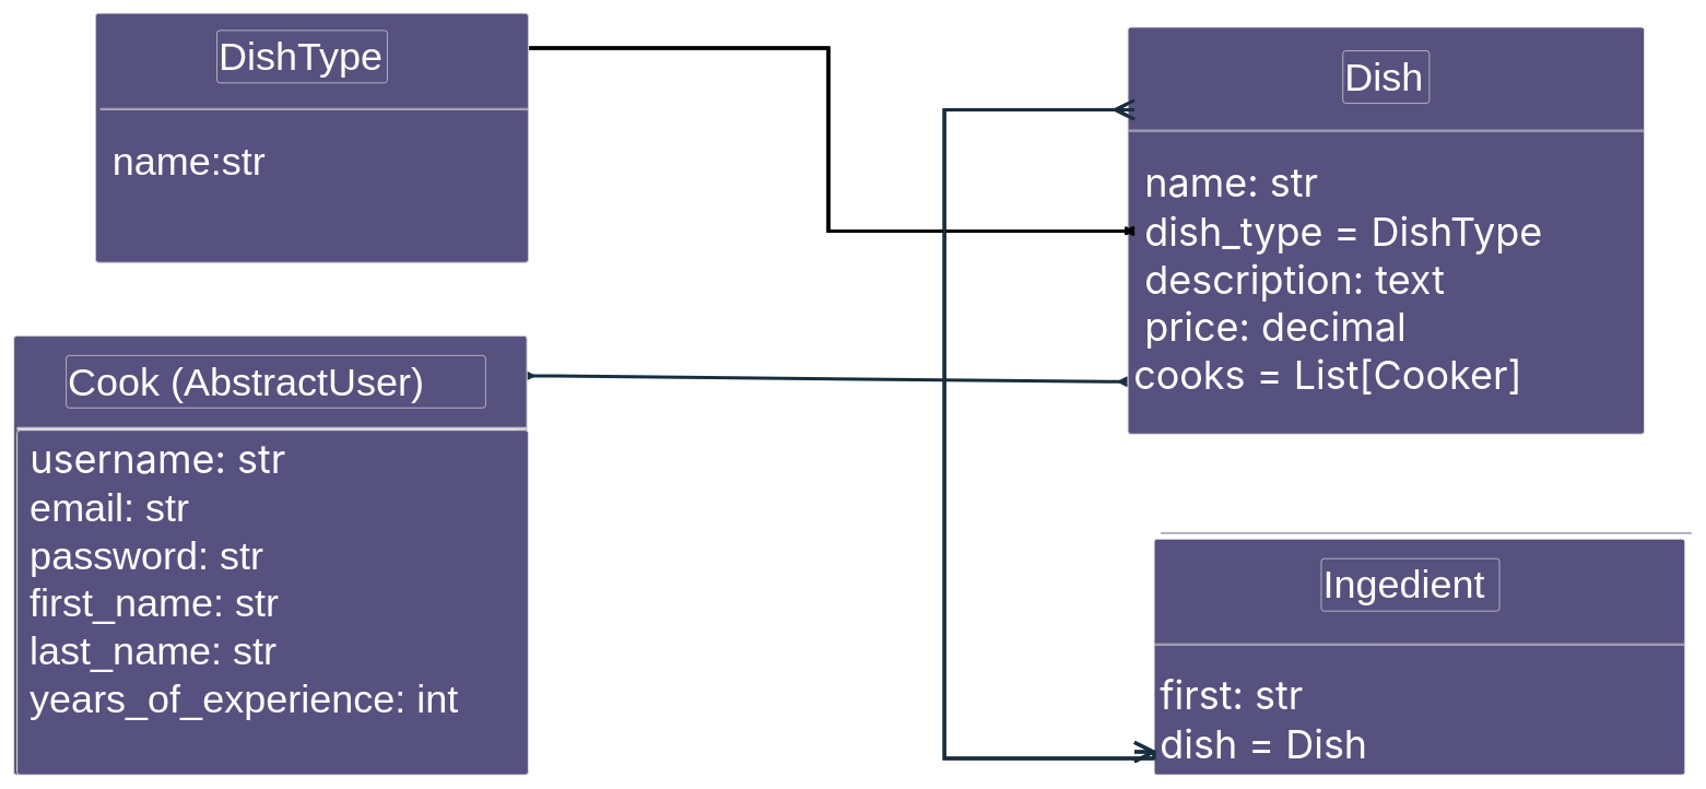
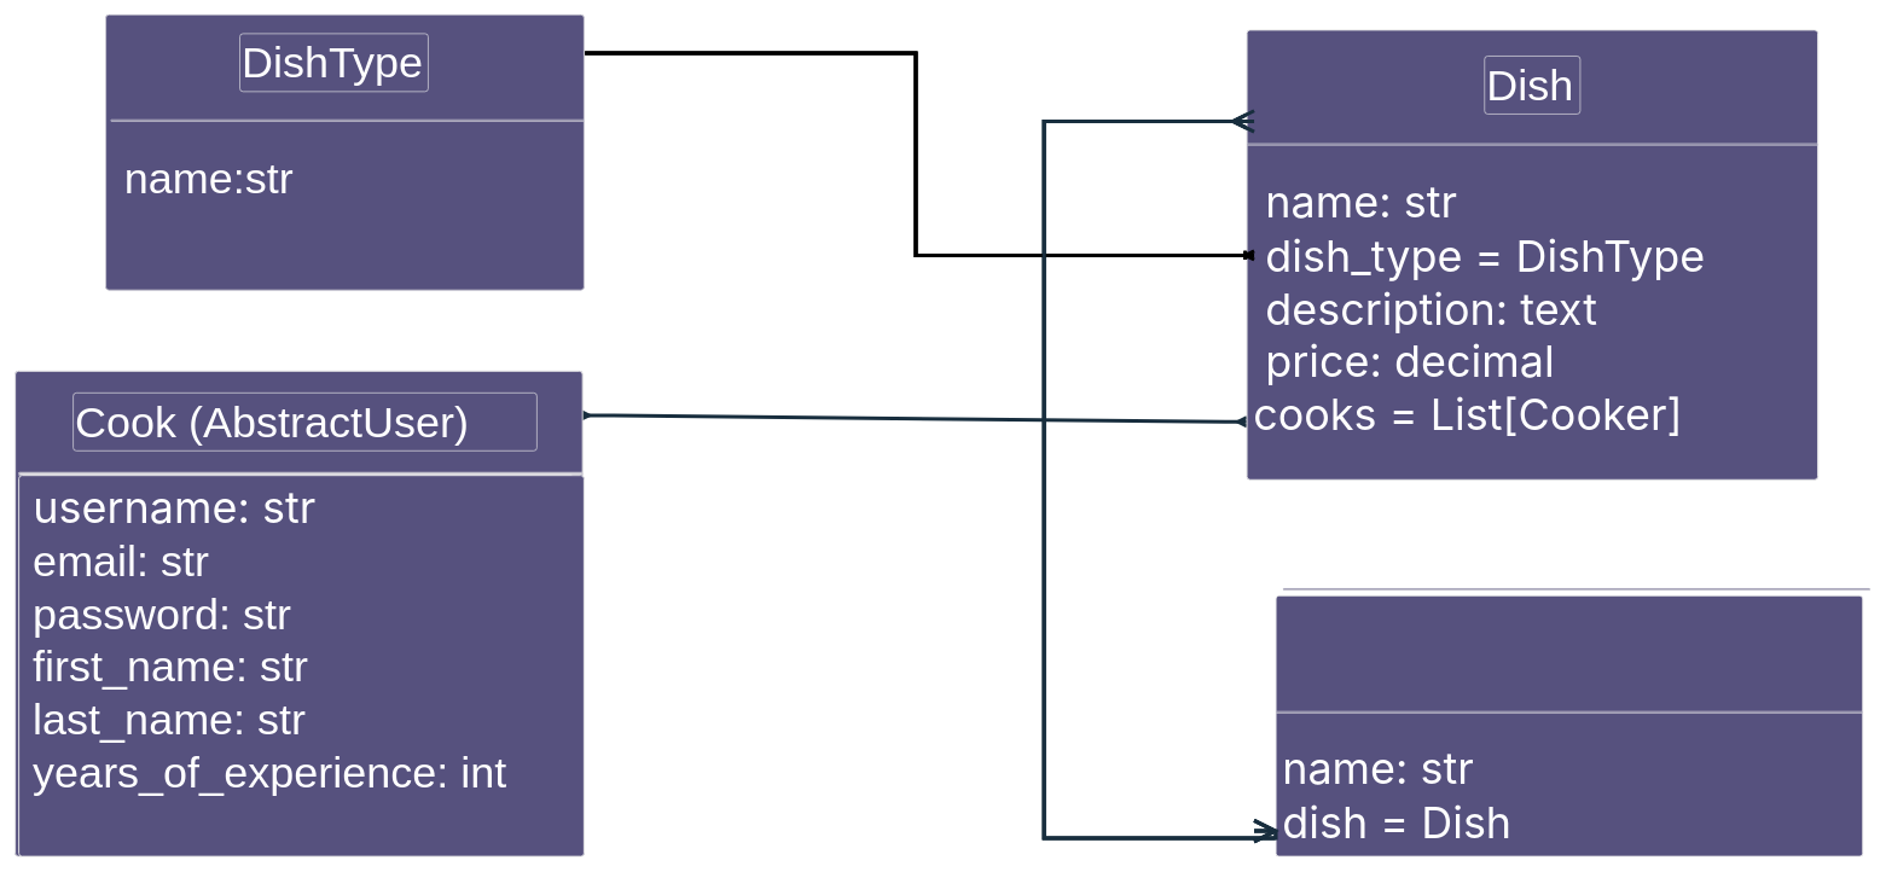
- <mxCell id="44" value="Ingedient" style="html=1;overflow=block;blockSpacing=1;whiteSpace=wrap;fontSize=60;align=left;spacing=3.8;strokeOpacity=100;rounded=1;absoluteArcSize=1;arcSize=9;strokeWidth=NaN;lucidId=MAcBWZhP~5A4;labelBackgroundColor=none;fillColor=#56517E;strokeColor=#EEEEEE;fontColor=#FFFFFF;" vertex="1" parent="1"><mxGeometry x="2015" y="852" width="272" height="80" as="geometry" /></mxCell>
- <mxCell id="42" value="&lt;div style=&quot;display: flex; justify-content: flex-start; text-align: left; align-items: baseline; font-size: 0; line-height: 1.25;margin-top: -2px;&quot;&gt;&lt;span&gt;&lt;span style=&quot;font-size:60px;font-family: inter;&quot;&gt;&lt;br&gt;&lt;/span&gt;&lt;/span&gt;&lt;span&gt;&lt;span style=&quot;font-size:60px;font-family: inter;&quot;&gt;&lt;br&gt;&lt;br&gt;first: str&lt;br&gt;dish = Dish&lt;/span&gt;&lt;/span&gt;&lt;span&gt;&lt;span style=&quot;font-size:60px;font-family: inter;&quot;&gt;&lt;br&gt;&lt;/span&gt;&lt;/span&gt;&lt;/div&gt;" style="html=1;overflow=block;blockSpacing=1;whiteSpace=wrap;fontSize=13;fontFamily=inter;spacing=9;verticalAlign=bottom;strokeOpacity=100;fillOpacity=100;rounded=1;absoluteArcSize=1;arcSize=9;fillColor=#56517E;strokeWidth=1.5;lucidId=fAcBviZ.QQKk;labelBackgroundColor=none;strokeColor=#EEEEEE;fontColor=#FFFFFF;" vertex="1" parent="1"><mxGeometry x="1760" y="822" width="810" height="360" as="geometry" /></mxCell>
+ <mxCell id="42" value="&lt;div style=&quot;display: flex; justify-content: flex-start; text-align: left; align-items: baseline; font-size: 0; line-height: 1.25;margin-top: -2px;&quot;&gt;&lt;span&gt;&lt;span style=&quot;font-size:60px;font-family: inter;&quot;&gt;&lt;br&gt;&lt;/span&gt;&lt;/span&gt;&lt;span&gt;&lt;span style=&quot;font-size:60px;font-family: inter;&quot;&gt;&lt;br&gt;&lt;br&gt;name: str&lt;br&gt;dish = Dish&lt;/span&gt;&lt;/span&gt;&lt;span&gt;&lt;span style=&quot;font-size:60px;font-family: inter;&quot;&gt;&lt;br&gt;&lt;/span&gt;&lt;/span&gt;&lt;/div&gt;" style="html=1;overflow=block;blockSpacing=1;whiteSpace=wrap;fontSize=13;fontFamily=inter;spacing=9;verticalAlign=bottom;strokeOpacity=100;fillOpacity=100;rounded=1;absoluteArcSize=1;arcSize=9;fillColor=#56517E;strokeWidth=1.5;lucidId=fAcBviZ.QQKk;labelBackgroundColor=none;strokeColor=#EEEEEE;fontColor=#FFFFFF;" vertex="1" parent="1"><mxGeometry x="1760" y="822" width="810" height="360" as="geometry" /></mxCell>
